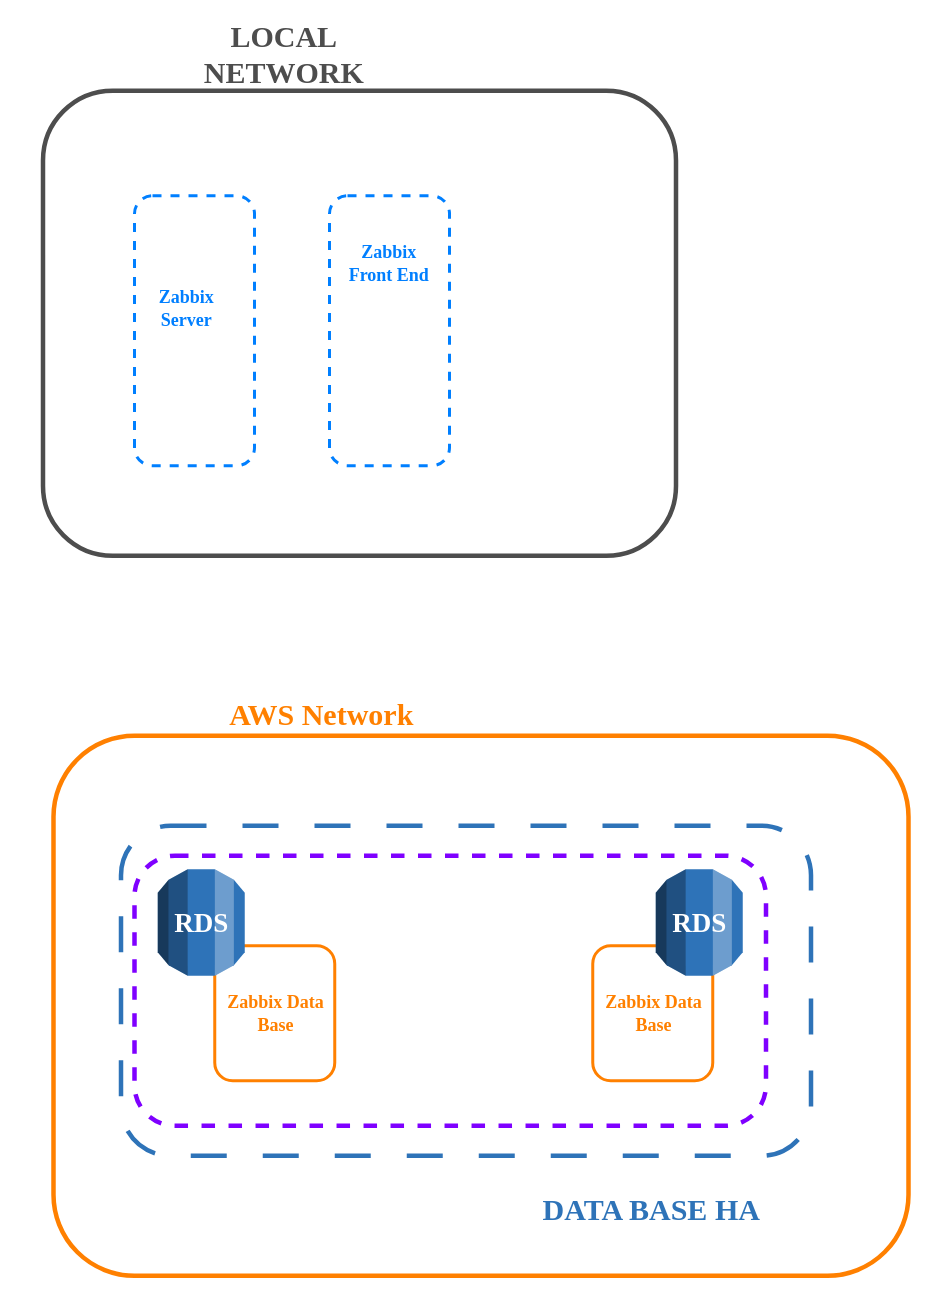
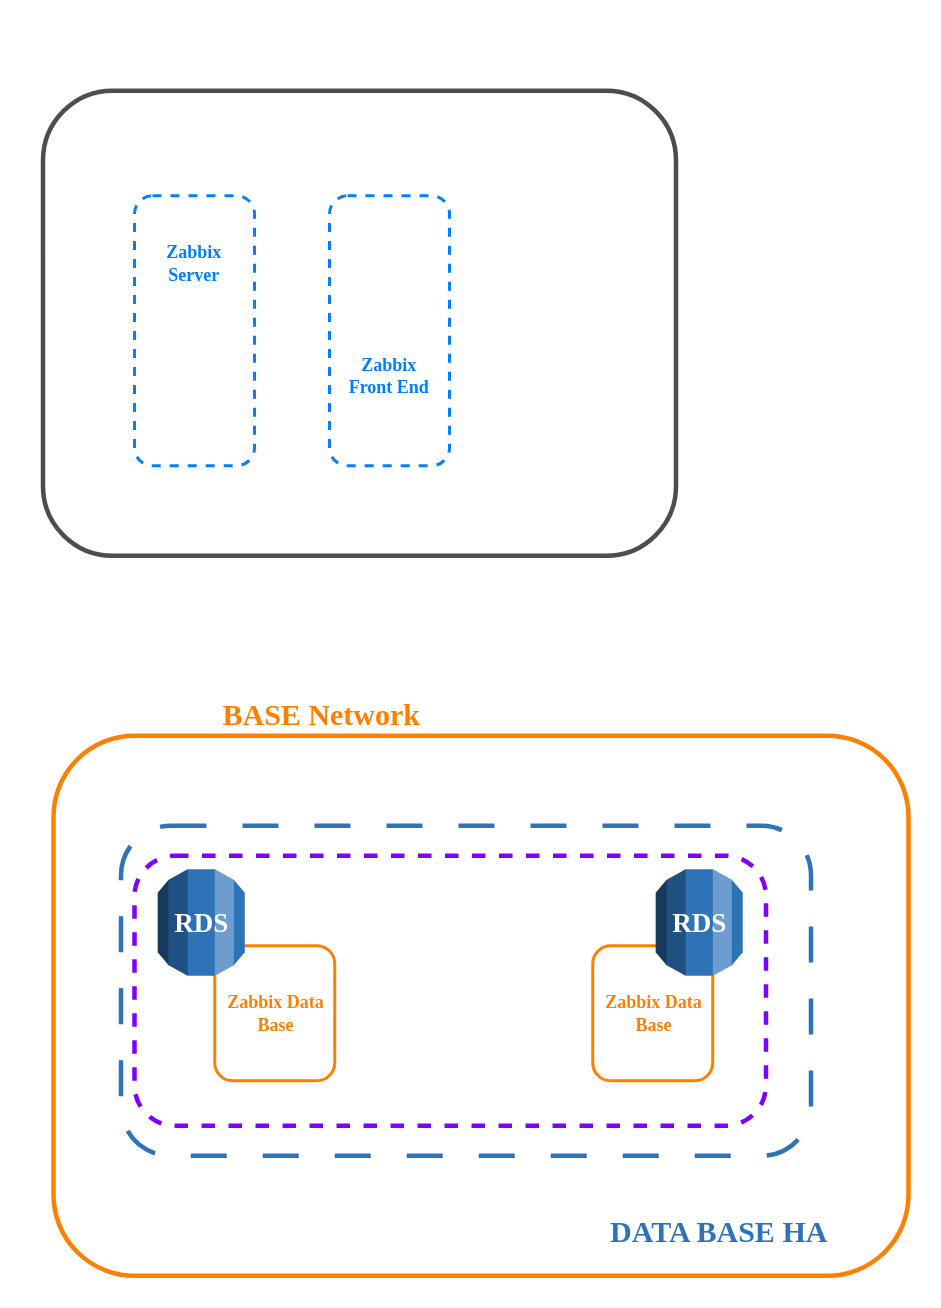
- <mxCell id="22" value="&lt;font color=&quot;#4d4d4d&quot; style=&quot;font-size: 20px;&quot; face=&quot;Rubik&quot;&gt;&lt;b&gt;LOCAL NETWORK&lt;br&gt;&lt;/b&gt;&lt;/font&gt;" style="text;html=1;strokeColor=none;fillColor=none;align=center;verticalAlign=middle;whiteSpace=wrap;rounded=0;" vertex="1" parent="1"><mxGeometry x="103.5" y="20" width="170" height="30" as="geometry" /></mxCell>
- <mxCell id="9" value="&lt;b&gt;&lt;font color=&quot;#007fff&quot; face=&quot;Rubik&quot;&gt;Zabbix Front End&lt;br&gt;&lt;/font&gt;&lt;/b&gt;" style="text;html=1;strokeColor=none;fillColor=none;align=center;verticalAlign=middle;whiteSpace=wrap;rounded=0;" vertex="1" parent="1"><mxGeometry x="229" y="160" width="60" height="30" as="geometry" /></mxCell>
+ <mxCell id="9" value="&lt;b&gt;&lt;font color=&quot;#007fff&quot; face=&quot;Rubik&quot;&gt;Zabbix Front End&lt;br&gt;&lt;/font&gt;&lt;/b&gt;" style="text;html=1;strokeColor=none;fillColor=none;align=center;verticalAlign=middle;whiteSpace=wrap;rounded=0;" vertex="1" parent="1"><mxGeometry x="229" y="235" width="60" height="30" as="geometry" /></mxCell>
- <mxCell id="5" value="&lt;b&gt;&lt;font color=&quot;#007fff&quot; face=&quot;Rubik&quot;&gt;Zabbix Server&lt;br&gt;&lt;/font&gt;&lt;/b&gt;" style="text;html=1;strokeColor=none;fillColor=none;align=center;verticalAlign=middle;whiteSpace=wrap;rounded=0;" vertex="1" parent="1"><mxGeometry x="94" y="190" width="60" height="30" as="geometry" /></mxCell>
+ <mxCell id="5" value="&lt;b&gt;&lt;font color=&quot;#007fff&quot; face=&quot;Rubik&quot;&gt;Zabbix Server&lt;br&gt;&lt;/font&gt;&lt;/b&gt;" style="text;html=1;strokeColor=none;fillColor=none;align=center;verticalAlign=middle;whiteSpace=wrap;rounded=0;" vertex="1" parent="1"><mxGeometry x="99" y="160" width="60" height="30" as="geometry" /></mxCell>
- <mxCell id="21" value="&lt;font style=&quot;font-size: 20px;&quot; color=&quot;#ff8000&quot; face=&quot;Rubik&quot;&gt;&lt;b&gt;AWS Network&lt;br&gt;&lt;/b&gt;&lt;/font&gt;" style="text;html=1;strokeColor=none;fillColor=none;align=center;verticalAlign=middle;whiteSpace=wrap;rounded=0;" vertex="1" parent="1"><mxGeometry x="129" y="460" width="170" height="30" as="geometry" /></mxCell>
+ <mxCell id="21" value="&lt;font style=&quot;font-size: 20px;&quot; color=&quot;#ff8000&quot; face=&quot;Rubik&quot;&gt;&lt;b&gt;BASE Network&lt;br&gt;&lt;/b&gt;&lt;/font&gt;" style="text;html=1;strokeColor=none;fillColor=none;align=center;verticalAlign=middle;whiteSpace=wrap;rounded=0;" vertex="1" parent="1"><mxGeometry x="129" y="460" width="170" height="30" as="geometry" /></mxCell>
- <mxCell id="19" value="&lt;font color=&quot;#2e73b8&quot; style=&quot;font-size: 20px;&quot; face=&quot;Rubik&quot;&gt;&lt;b&gt;DATA BASE HA&lt;br&gt;&lt;/b&gt;&lt;/font&gt;" style="text;html=1;strokeColor=none;fillColor=none;align=center;verticalAlign=middle;whiteSpace=wrap;rounded=0;" vertex="1" parent="1"><mxGeometry x="349" y="790" width="170" height="30" as="geometry" /></mxCell>
+ <mxCell id="19" value="&lt;font color=&quot;#2e73b8&quot; style=&quot;font-size: 20px;&quot; face=&quot;Rubik&quot;&gt;&lt;b&gt;DATA BASE HA&lt;br&gt;&lt;/b&gt;&lt;/font&gt;" style="text;html=1;strokeColor=none;fillColor=none;align=center;verticalAlign=middle;whiteSpace=wrap;rounded=0;" vertex="1" parent="1"><mxGeometry x="394" y="805" width="170" height="30" as="geometry" /></mxCell>
